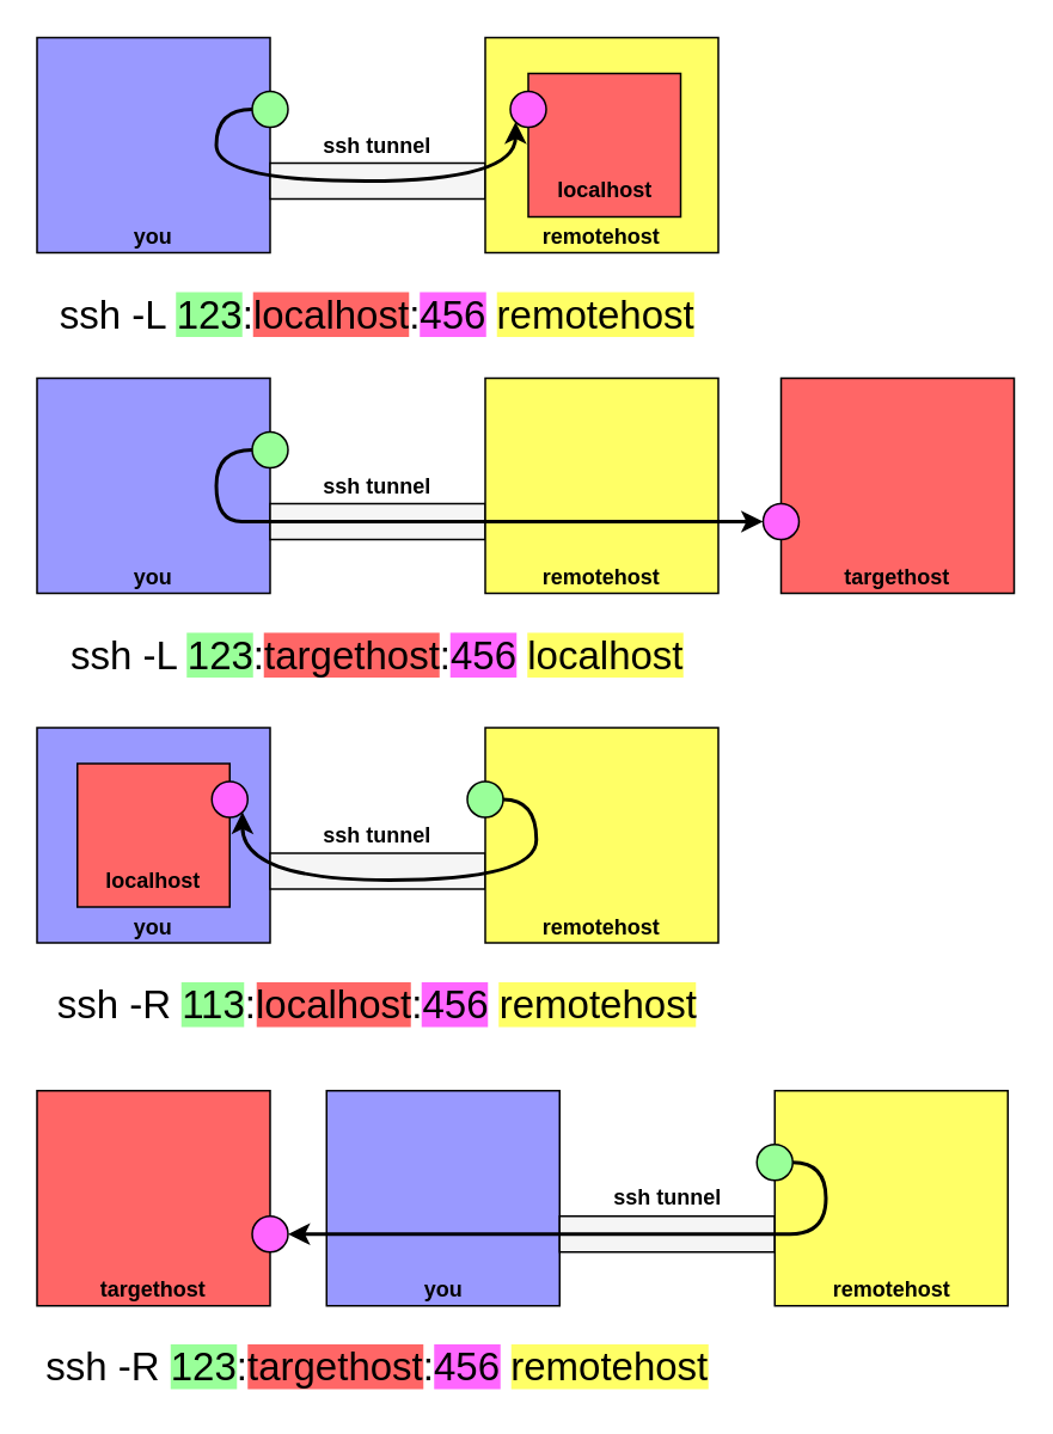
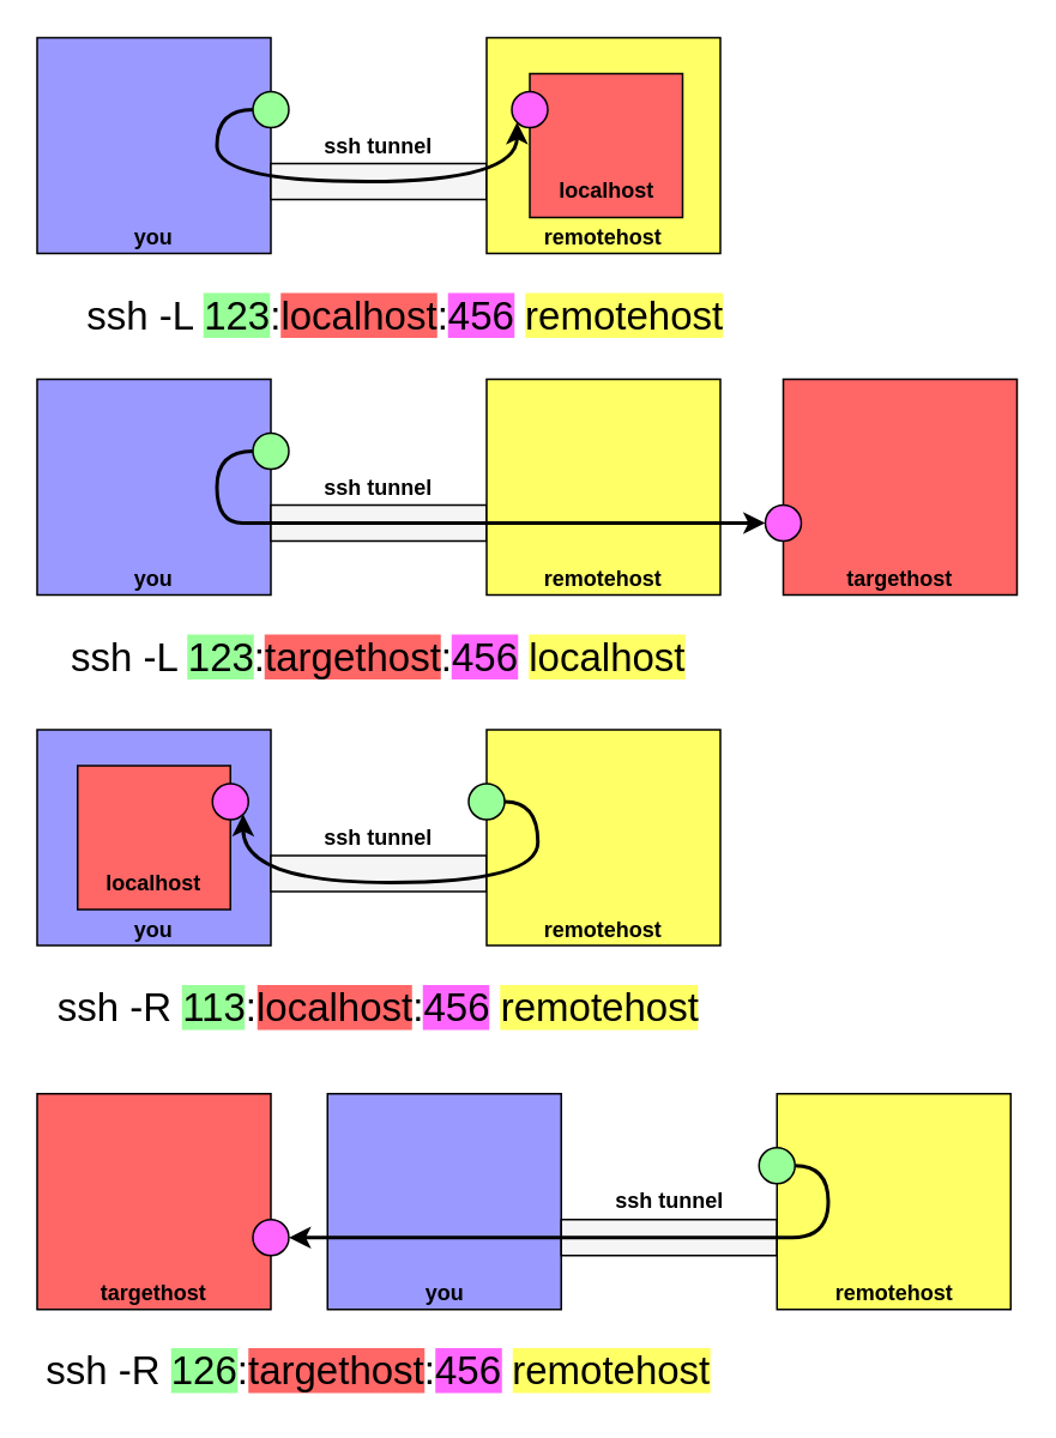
- <mxCell id="13" value="&lt;div style=&quot;font-size: 22px&quot;&gt;&lt;font style=&quot;font-size: 22px&quot;&gt;ssh -L &lt;span style=&quot;background-color: rgb(153 , 255 , 153)&quot;&gt;123&lt;/span&gt;:&lt;span style=&quot;background-color: rgb(255 , 102 , 102)&quot;&gt;localhost&lt;/span&gt;:&lt;span style=&quot;background-color: rgb(255 , 102 , 255)&quot;&gt;456&lt;/span&gt; &lt;span style=&quot;background-color: rgb(255 , 255 , 102)&quot;&gt;remotehost&lt;/span&gt;&lt;/font&gt;&lt;/div&gt;" style="text;html=1;strokeColor=none;fillColor=none;align=center;verticalAlign=middle;whiteSpace=wrap;rounded=0;" vertex="1" parent="1"><mxGeometry x="20" y="160.5" width="380" height="30" as="geometry" /></mxCell>
+ <mxCell id="13" value="&lt;div style=&quot;font-size: 22px&quot;&gt;&lt;font style=&quot;font-size: 22px&quot;&gt;ssh -L &lt;span style=&quot;background-color: rgb(153 , 255 , 153)&quot;&gt;123&lt;/span&gt;:&lt;span style=&quot;background-color: rgb(255 , 102 , 102)&quot;&gt;localhost&lt;/span&gt;:&lt;span style=&quot;background-color: rgb(255 , 102 , 255)&quot;&gt;456&lt;/span&gt; &lt;span style=&quot;background-color: rgb(255 , 255 , 102)&quot;&gt;remotehost&lt;/span&gt;&lt;/font&gt;&lt;/div&gt;" style="text;html=1;strokeColor=none;fillColor=none;align=center;verticalAlign=middle;whiteSpace=wrap;rounded=0;" vertex="1" parent="1"><mxGeometry x="35" y="160.5" width="380" height="30" as="geometry" /></mxCell>
- <mxCell id="44" value="&lt;div style=&quot;font-size: 22px&quot;&gt;&lt;font style=&quot;font-size: 22px&quot;&gt;ssh -R &lt;span style=&quot;background-color: rgb(153 , 255 , 153)&quot;&gt;123&lt;/span&gt;:&lt;span style=&quot;background-color: rgb(255 , 102 , 102)&quot;&gt;targethost&lt;/span&gt;:&lt;span style=&quot;background-color: rgb(255 , 102 , 255)&quot;&gt;456&lt;/span&gt; &lt;span style=&quot;background-color: rgb(255 , 255 , 102)&quot;&gt;remotehost&lt;/span&gt;&lt;/font&gt;&lt;/div&gt;" style="text;html=1;strokeColor=none;fillColor=none;align=center;verticalAlign=middle;whiteSpace=wrap;rounded=0;" vertex="1" parent="1"><mxGeometry x="20" y="748" width="380" height="30" as="geometry" /></mxCell>
+ <mxCell id="44" value="&lt;div style=&quot;font-size: 22px&quot;&gt;&lt;font style=&quot;font-size: 22px&quot;&gt;ssh -R &lt;span style=&quot;background-color: rgb(153 , 255 , 153)&quot;&gt;126&lt;/span&gt;:&lt;span style=&quot;background-color: rgb(255 , 102 , 102)&quot;&gt;targethost&lt;/span&gt;:&lt;span style=&quot;background-color: rgb(255 , 102 , 255)&quot;&gt;456&lt;/span&gt; &lt;span style=&quot;background-color: rgb(255 , 255 , 102)&quot;&gt;remotehost&lt;/span&gt;&lt;/font&gt;&lt;/div&gt;" style="text;html=1;strokeColor=none;fillColor=none;align=center;verticalAlign=middle;whiteSpace=wrap;rounded=0;" vertex="1" parent="1"><mxGeometry x="20" y="748" width="380" height="30" as="geometry" /></mxCell>
